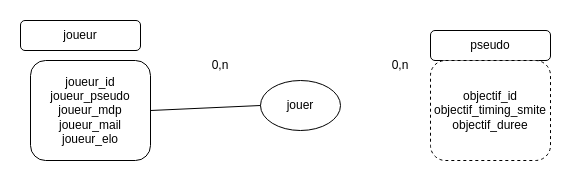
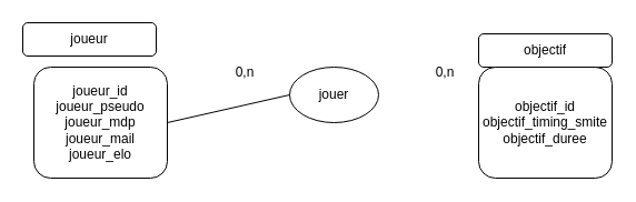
- <mxCell id="4" value="pseudo" style="rounded=1;whiteSpace=wrap;html=1;" vertex="1" parent="1"><mxGeometry x="430" y="30" width="120" height="30" as="geometry" /></mxCell>
+ <mxCell id="4" value="objectif" style="rounded=1;whiteSpace=wrap;html=1;" vertex="1" parent="1"><mxGeometry x="430" y="30" width="120" height="30" as="geometry" /></mxCell>
- <mxCell id="6" value="jouer" style="ellipse;whiteSpace=wrap;html=1;" vertex="1" parent="1"><mxGeometry x="260" y="80" width="80" height="50" as="geometry" /></mxCell>
+ <mxCell id="6" value="jouer" style="ellipse;whiteSpace=wrap;html=1;" vertex="1" parent="1"><mxGeometry x="260" y="60" width="80" height="50" as="geometry" /></mxCell>
- <mxCell id="5" value="objectif_id&lt;br&gt;objectif_timing_smite&lt;br&gt;objectif_duree" style="rounded=1;whiteSpace=wrap;html=1;dashed=1;" vertex="1" parent="1"><mxGeometry x="430" y="60" width="120" height="100" as="geometry" /></mxCell>
+ <mxCell id="5" value="objectif_id&lt;br&gt;objectif_timing_smite&lt;br&gt;objectif_duree" style="rounded=1;whiteSpace=wrap;html=1;" vertex="1" parent="1"><mxGeometry x="430" y="60" width="120" height="100" as="geometry" /></mxCell>
